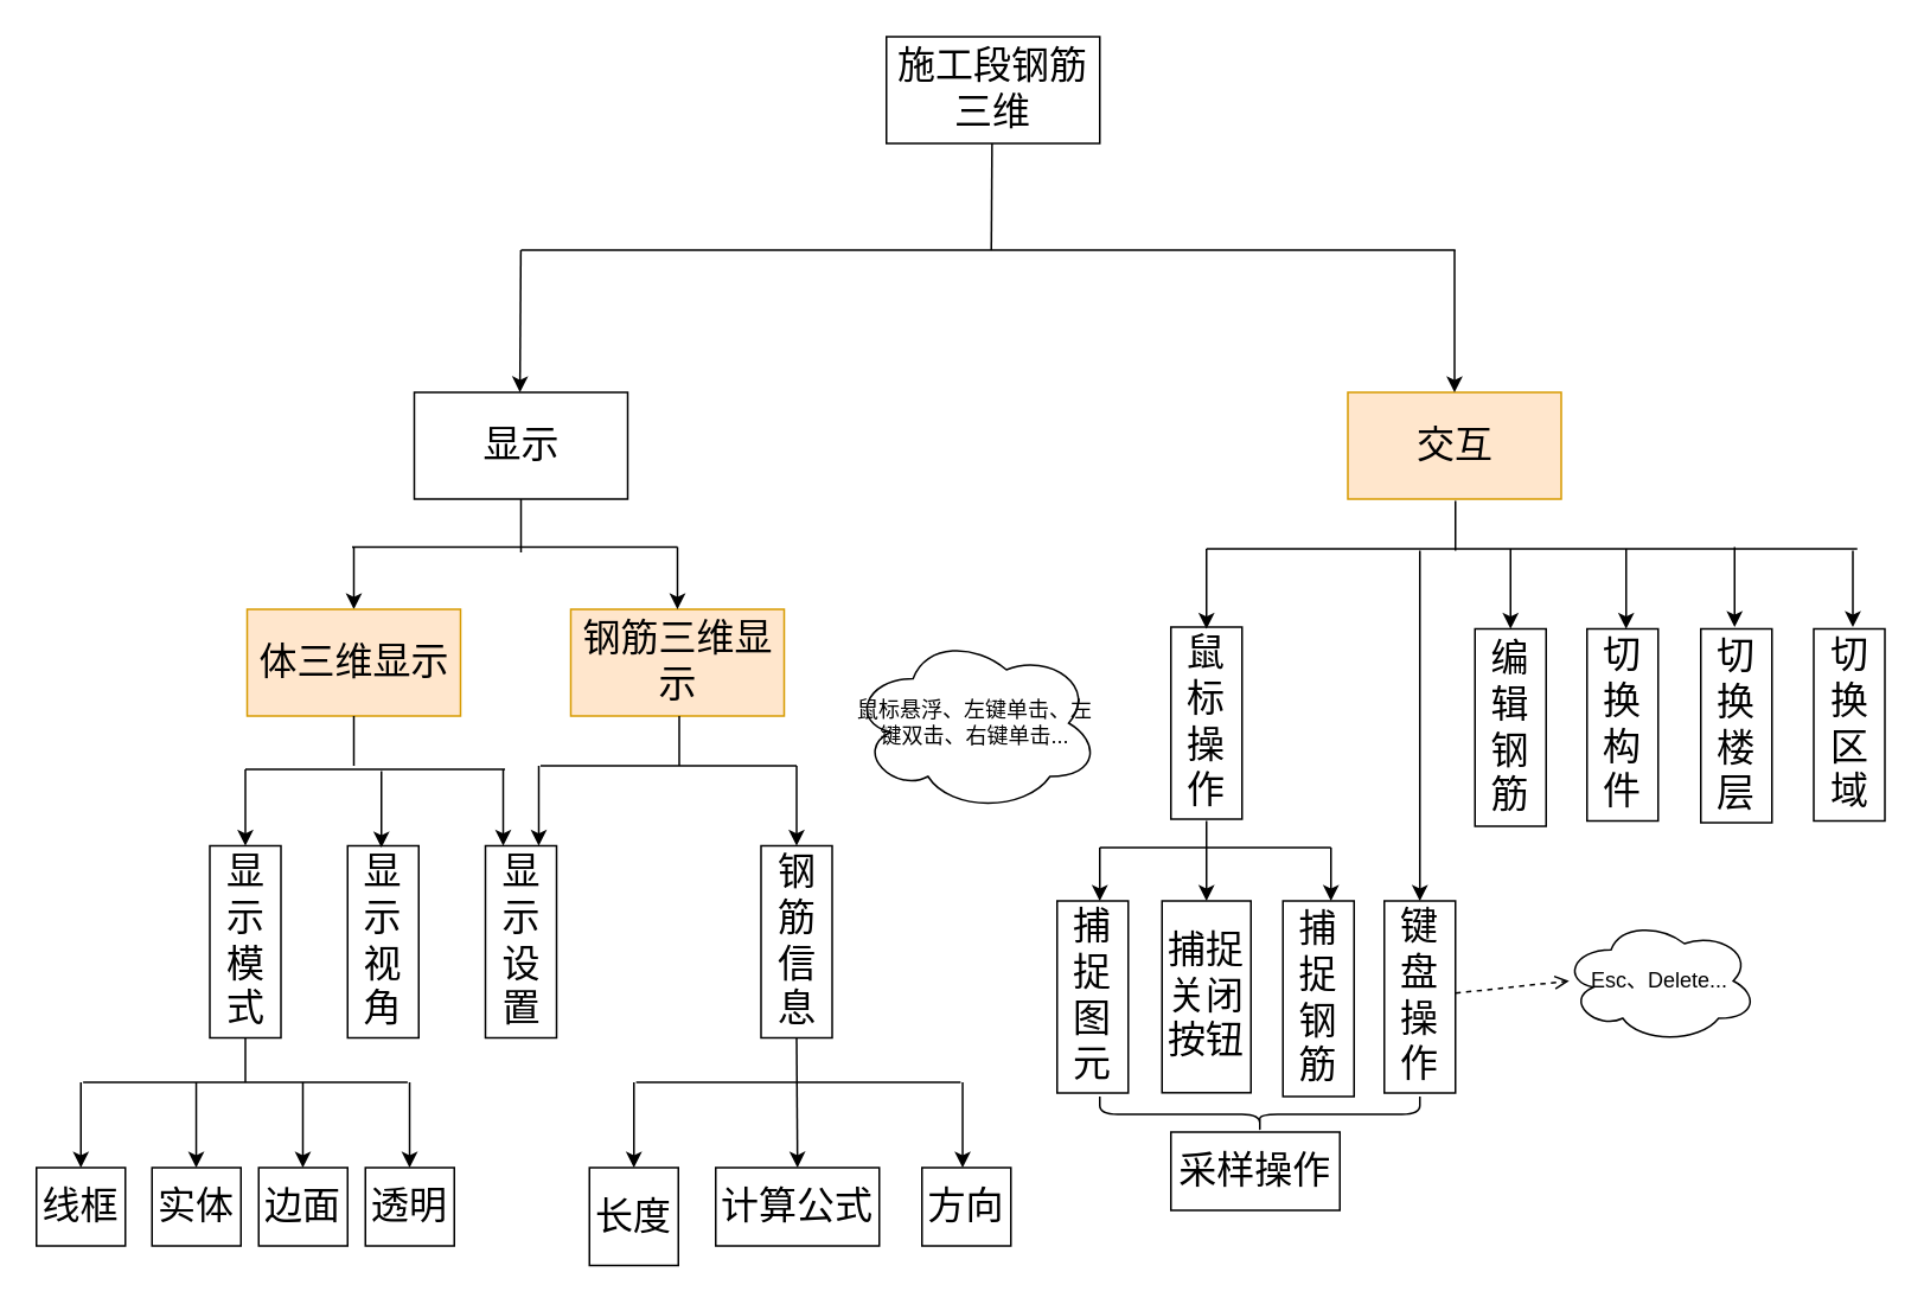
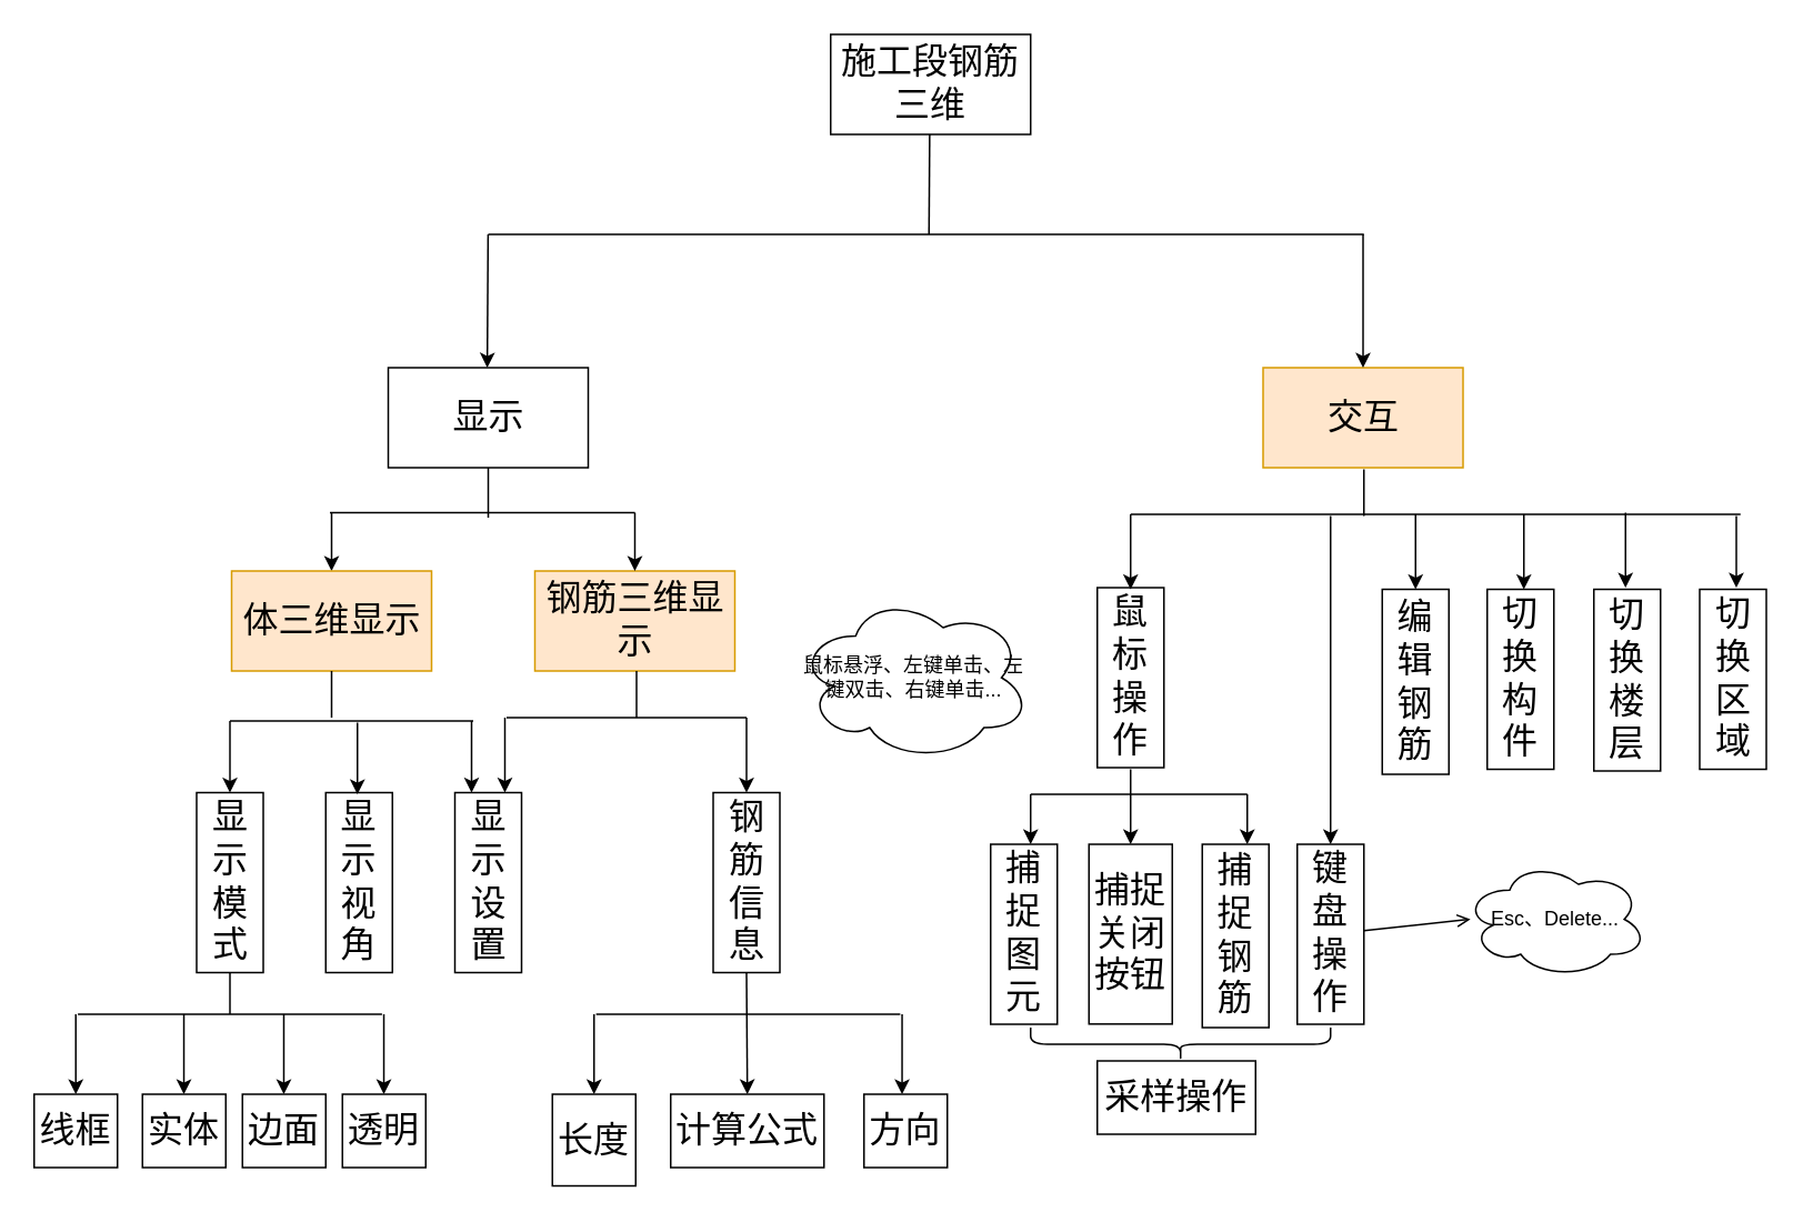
- <mxCell id="48" value="" style="edgeStyle=none;rounded=0;orthogonalLoop=1;jettySize=auto;html=1;endArrow=open;endFill=0;fontSize=11;fontColor=#000000;entryX=0.036;entryY=0.5;entryDx=0;entryDy=0;entryPerimeter=0;dashed=1;" edge="1" parent="1" source="49" target="67"><mxGeometry relative="1" as="geometry"><mxPoint x="748" y="386" as="targetPoint" /></mxGeometry></mxCell>
+ <mxCell id="48" value="" style="edgeStyle=none;rounded=0;orthogonalLoop=1;jettySize=auto;html=1;endArrow=open;endFill=0;fontSize=11;fontColor=#000000;entryX=0.036;entryY=0.5;entryDx=0;entryDy=0;entryPerimeter=0;" edge="1" parent="1" source="49" target="67"><mxGeometry relative="1" as="geometry"><mxPoint x="748" y="386" as="targetPoint" /></mxGeometry></mxCell>
